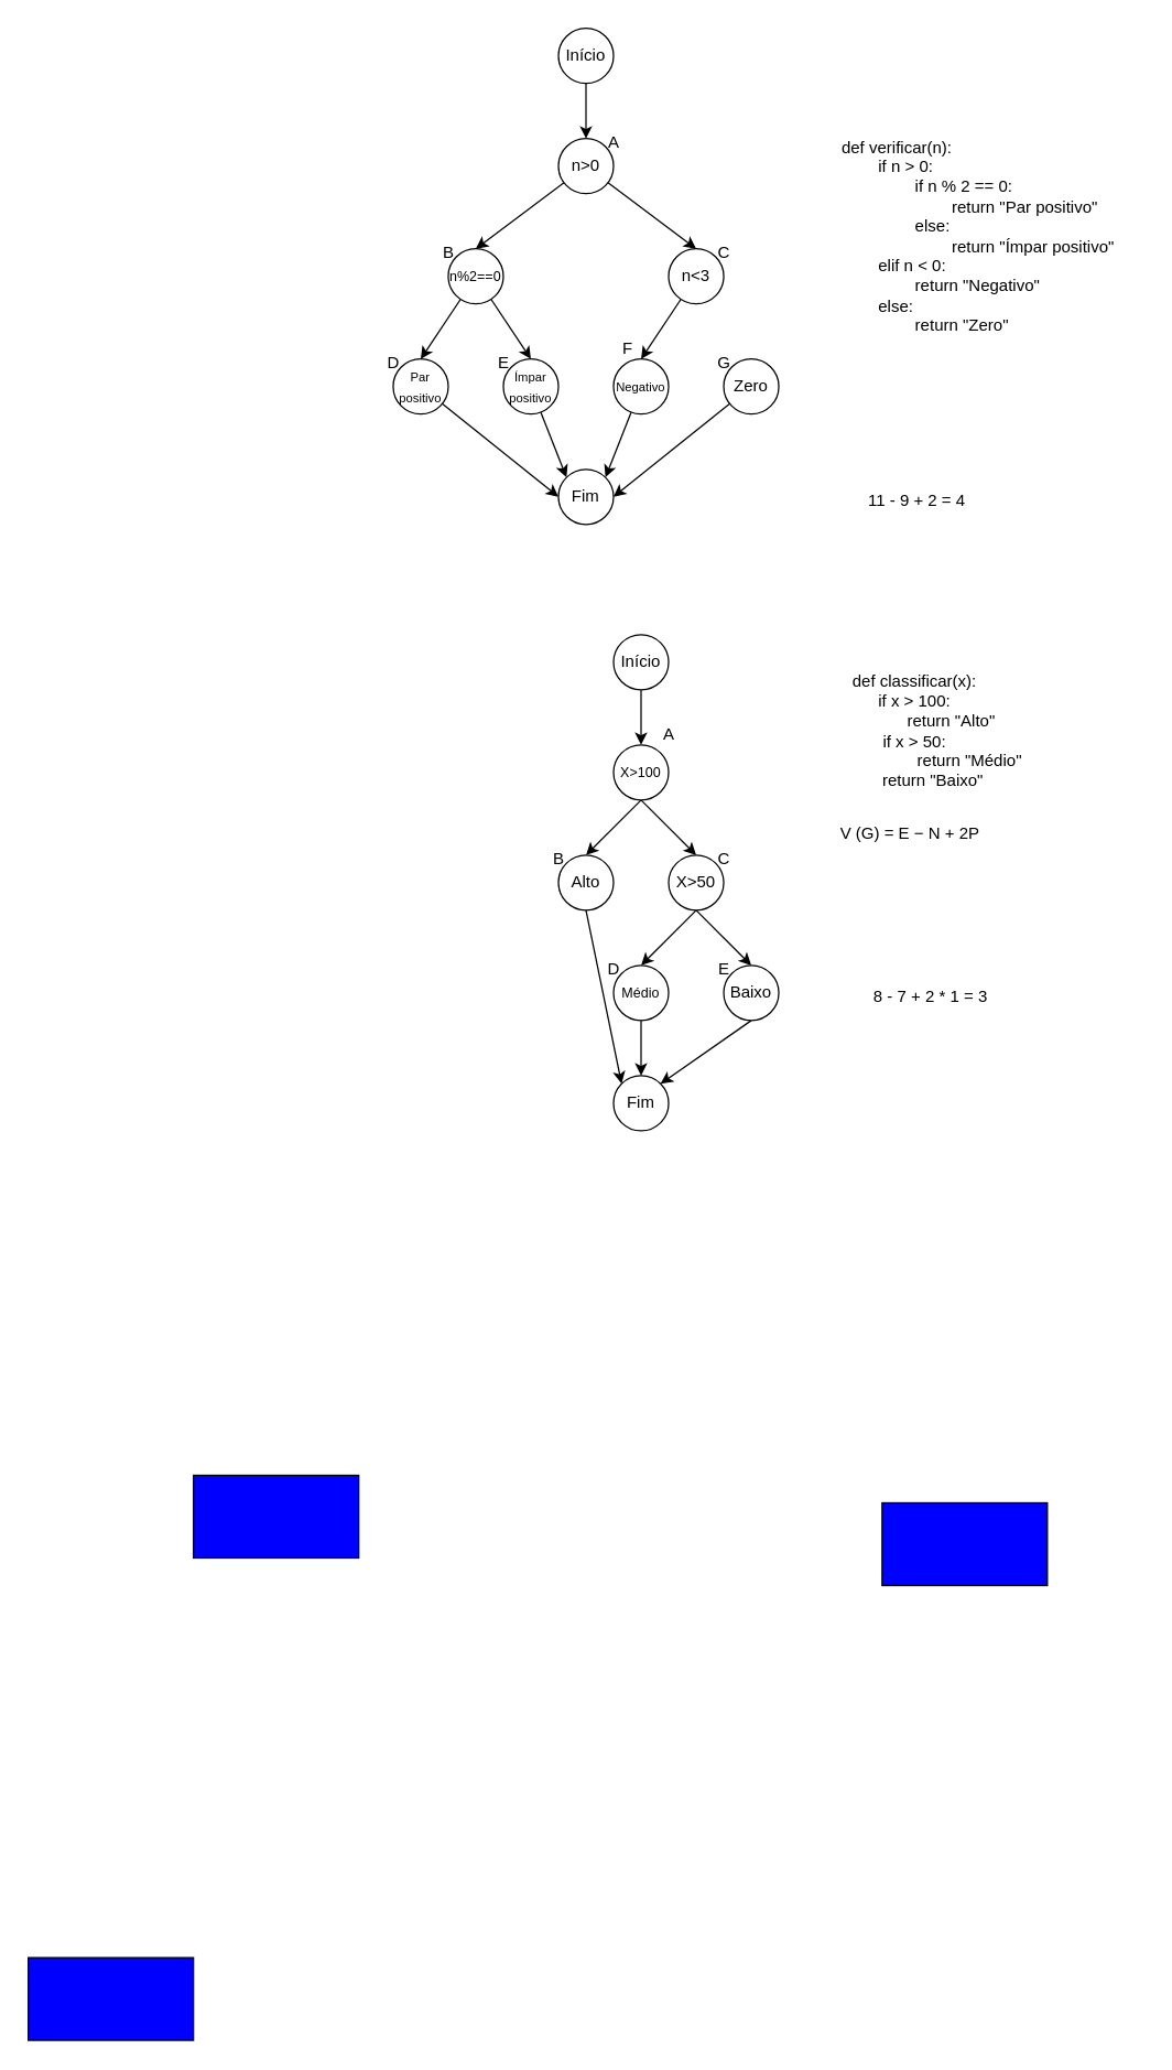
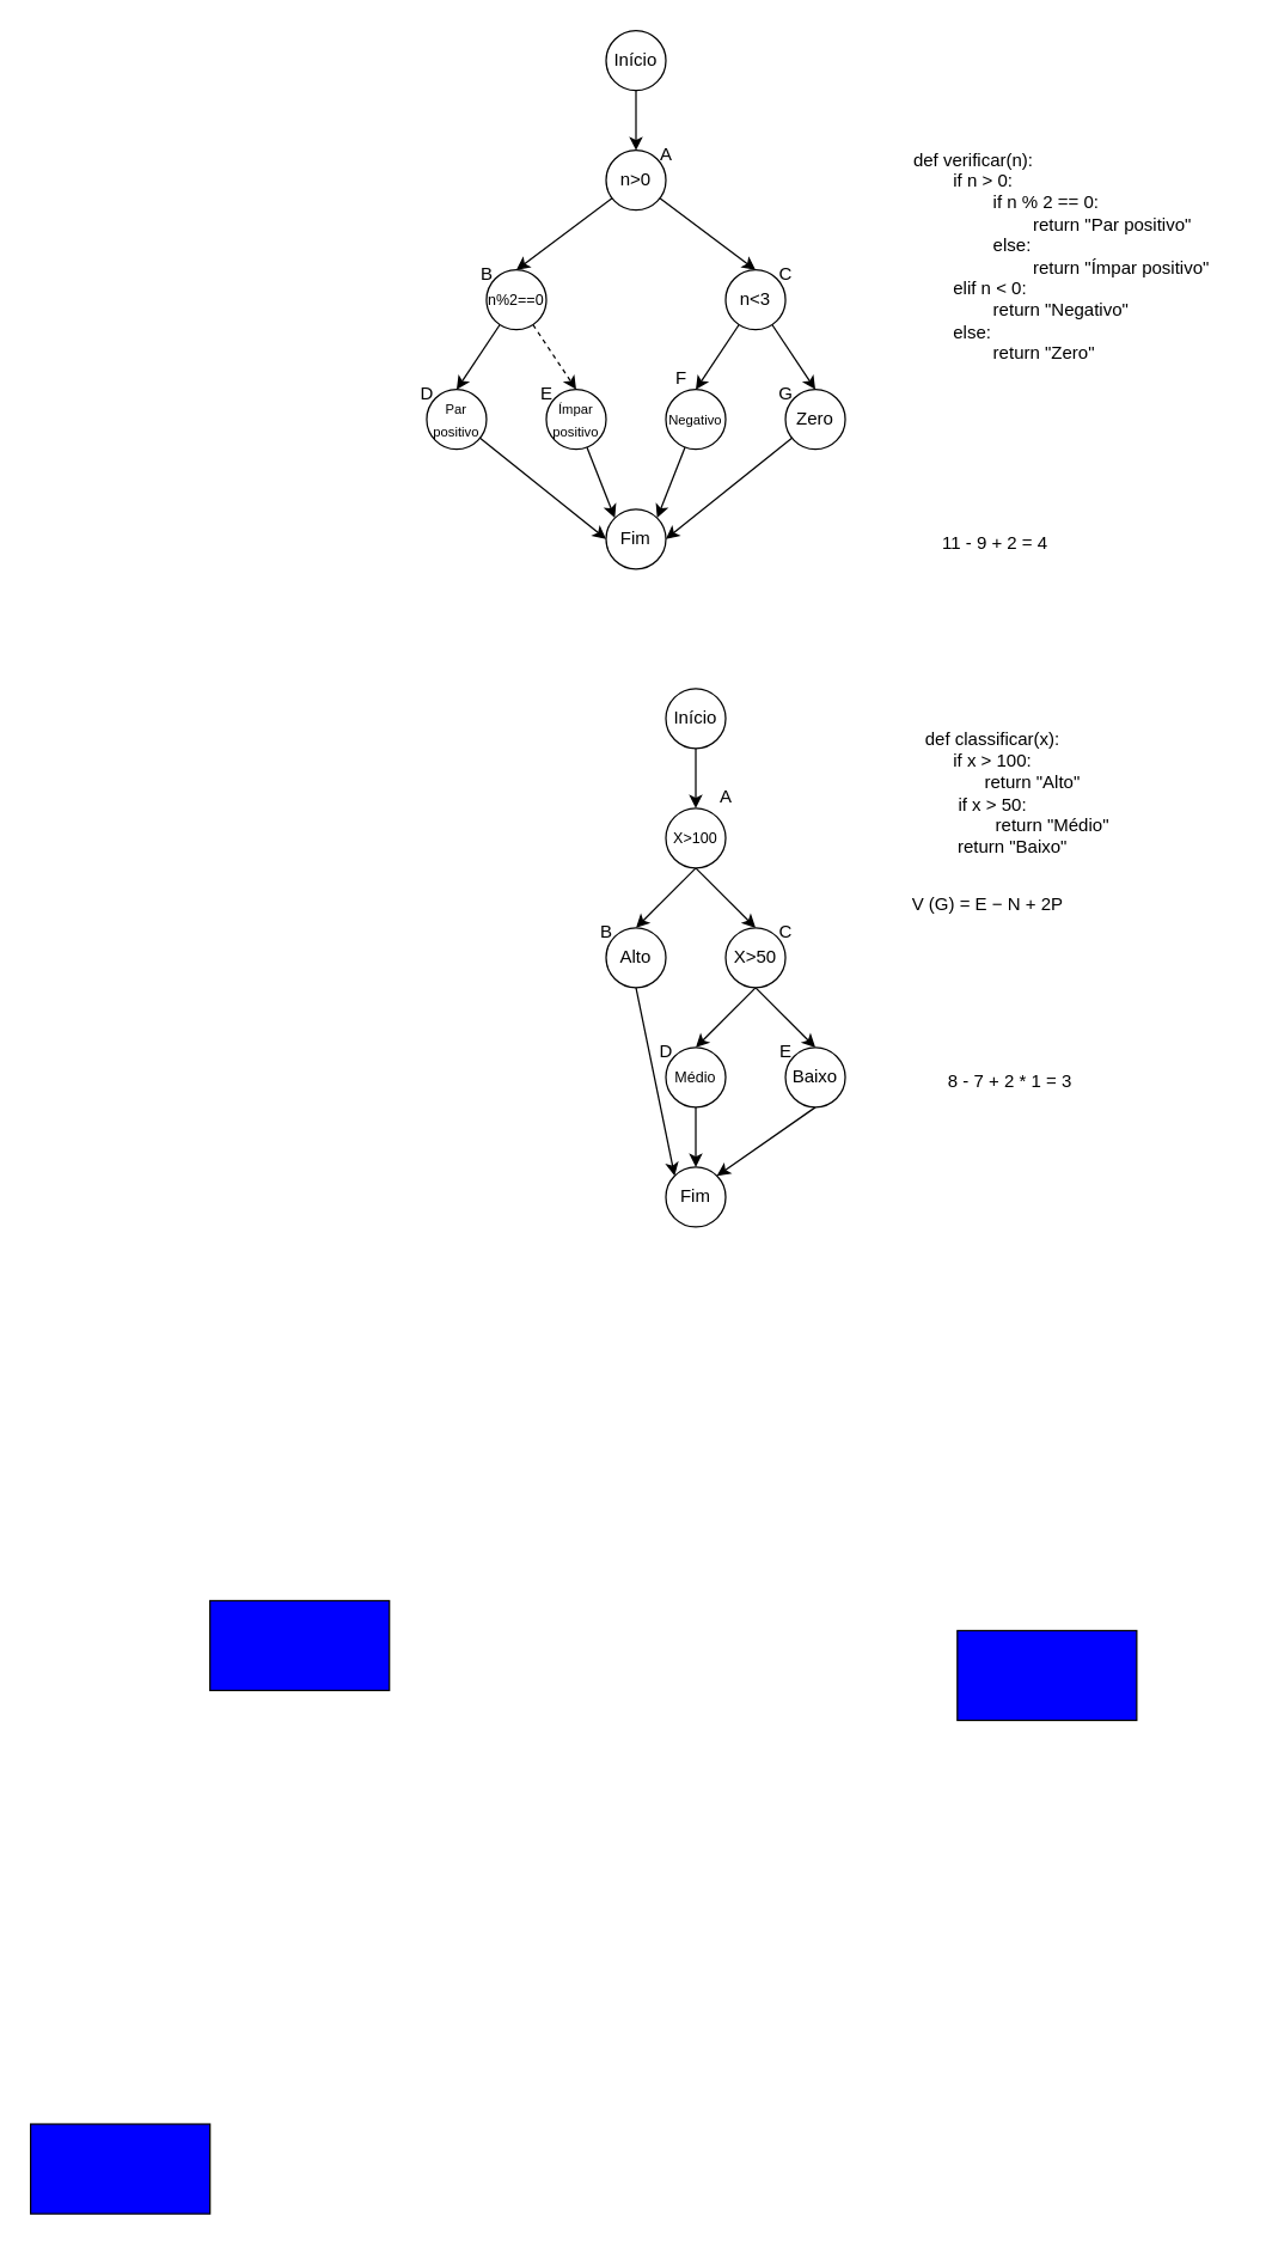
- <mxCell id="28" style="rounded=0;orthogonalLoop=1;jettySize=auto;html=1;entryX=0.5;entryY=0;entryDx=0;entryDy=0;" edge="1" parent="1" source="29" target="33"><mxGeometry relative="1" as="geometry" /></mxCell>
+ <mxCell id="28" style="rounded=0;orthogonalLoop=1;jettySize=auto;html=1;entryX=0.5;entryY=0;entryDx=0;entryDy=0;dashed=1;" edge="1" parent="1" source="29" target="33"><mxGeometry relative="1" as="geometry" /></mxCell>
+ <mxCell id="35" style="rounded=0;orthogonalLoop=1;jettySize=auto;html=1;entryX=0.5;entryY=0;entryDx=0;entryDy=0;" edge="1" parent="1" source="36" target="40"><mxGeometry relative="1" as="geometry" /></mxCell>
